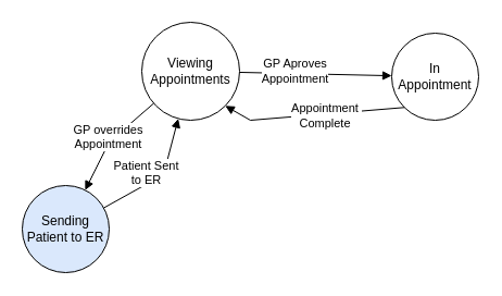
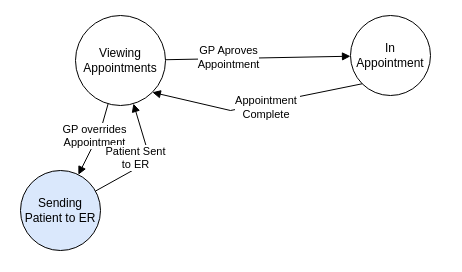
- <mxCell id="2" value="Viewing Appointments" style="ellipse;whiteSpace=wrap;html=1;aspect=fixed;" parent="1" vertex="1"><mxGeometry x="130" y="20" width="90" height="90" as="geometry" /></mxCell>
+ <mxCell id="2" value="Viewing Appointments" style="ellipse;whiteSpace=wrap;html=1;aspect=fixed;" parent="1" vertex="1"><mxGeometry x="75" y="15" width="90" height="90" as="geometry" /></mxCell>
- <mxCell id="8" value="In Appointment" style="ellipse;whiteSpace=wrap;html=1;aspect=fixed;" parent="1" vertex="1"><mxGeometry x="360" y="30" width="80" height="80" as="geometry" /></mxCell>
+ <mxCell id="8" value="In Appointment" style="ellipse;whiteSpace=wrap;html=1;aspect=fixed;" parent="1" vertex="1"><mxGeometry x="350" y="15" width="80" height="80" as="geometry" /></mxCell>
